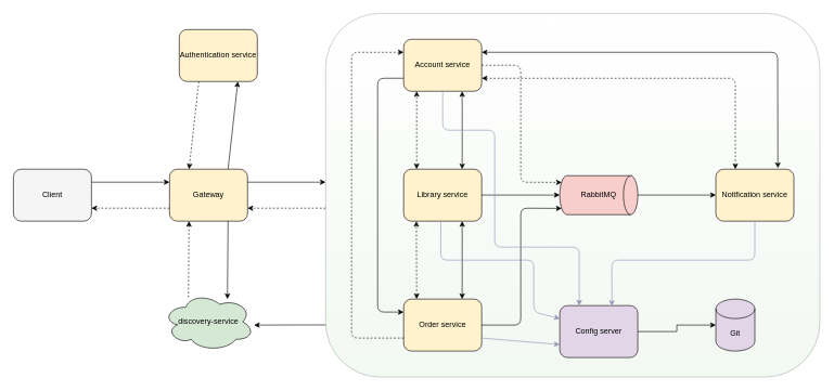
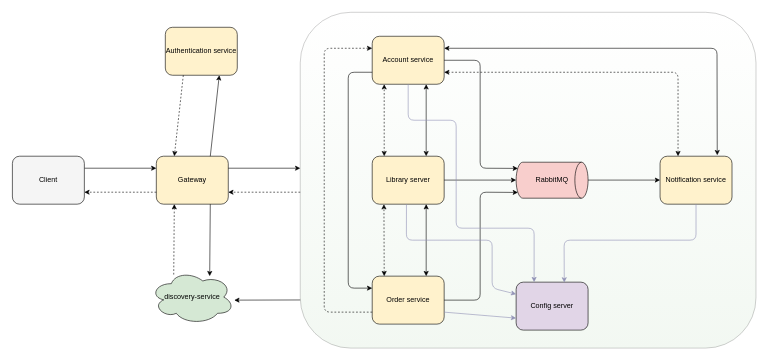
- <mxCell id="27" value="" style="endArrow=classic;html=1;rounded=1;exitX=1;exitY=0.5;exitDx=0;exitDy=0;entryX=0.025;entryY=0.172;entryDx=0;entryDy=0;entryPerimeter=0;curved=0;dashed=1;" edge="1" parent="1" source="19" target="7"><mxGeometry width="50" height="50" relative="1" as="geometry"><mxPoint x="860" y="240" as="sourcePoint" /><mxPoint x="910" y="190" as="targetPoint" /><Array as="points"><mxPoint x="800" y="100" /><mxPoint x="800" y="280" /></Array></mxGeometry></mxCell>
+ <mxCell id="27" value="" style="endArrow=classic;html=1;rounded=1;exitX=1;exitY=0.5;exitDx=0;exitDy=0;entryX=0.025;entryY=0.172;entryDx=0;entryDy=0;entryPerimeter=0;curved=0;" edge="1" parent="1" source="19" target="7"><mxGeometry width="50" height="50" relative="1" as="geometry"><mxPoint x="860" y="240" as="sourcePoint" /><mxPoint x="910" y="190" as="targetPoint" /><Array as="points"><mxPoint x="800" y="100" /><mxPoint x="800" y="280" /></Array></mxGeometry></mxCell>
- <mxCell id="5" value="Library service" style="rounded=1;whiteSpace=wrap;html=1;fillColor=#fff2cc;strokeColor=default;" parent="1" vertex="1"><mxGeometry x="620" y="260" width="120" height="80" as="geometry" /></mxCell>
+ <mxCell id="5" value="Library server" style="rounded=1;whiteSpace=wrap;html=1;fillColor=#fff2cc;strokeColor=default;" parent="1" vertex="1"><mxGeometry x="620" y="260" width="120" height="80" as="geometry" /></mxCell>
- <mxCell id="35" style="edgeStyle=orthogonalEdgeStyle;rounded=0;orthogonalLoop=1;jettySize=auto;html=1;entryX=0;entryY=0.5;entryDx=0;entryDy=0;entryPerimeter=0;" edge="1" parent="1" source="33" target="34"><mxGeometry relative="1" as="geometry" /></mxCell>
- <mxCell id="34" value="Git" style="shape=cylinder3;whiteSpace=wrap;html=1;boundedLbl=1;backgroundOutline=1;size=15;fillColor=#e1d5e7;strokeColor=default;" vertex="1" parent="1"><mxGeometry x="1100" y="460" width="60" height="80" as="geometry" /></mxCell>
